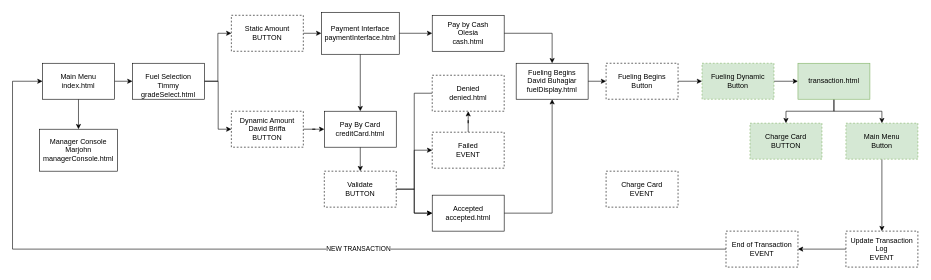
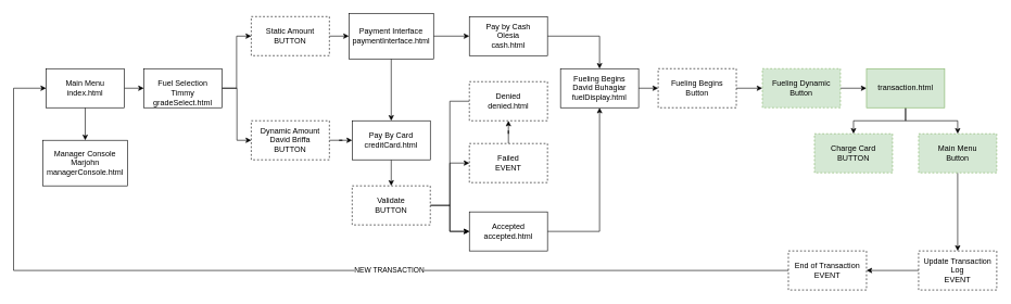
- <mxCell id="2" value="&lt;div&gt;Charge Card&lt;/div&gt;&lt;div&gt;EVENT&lt;br&gt;&lt;/div&gt;" style="rounded=0;whiteSpace=wrap;html=1;dashed=1;" parent="1" vertex="1"><mxGeometry x="1010" y="285" width="120" height="60" as="geometry" /></mxCell>
